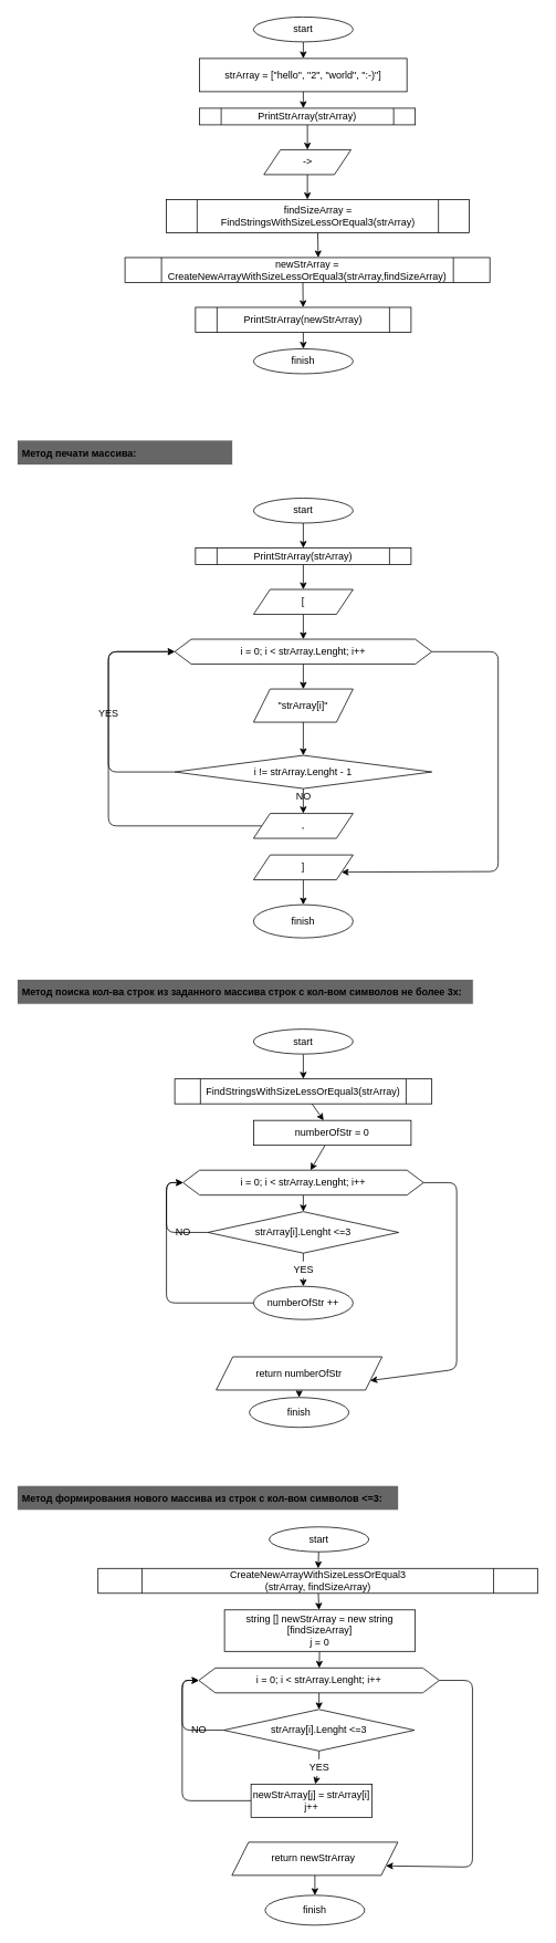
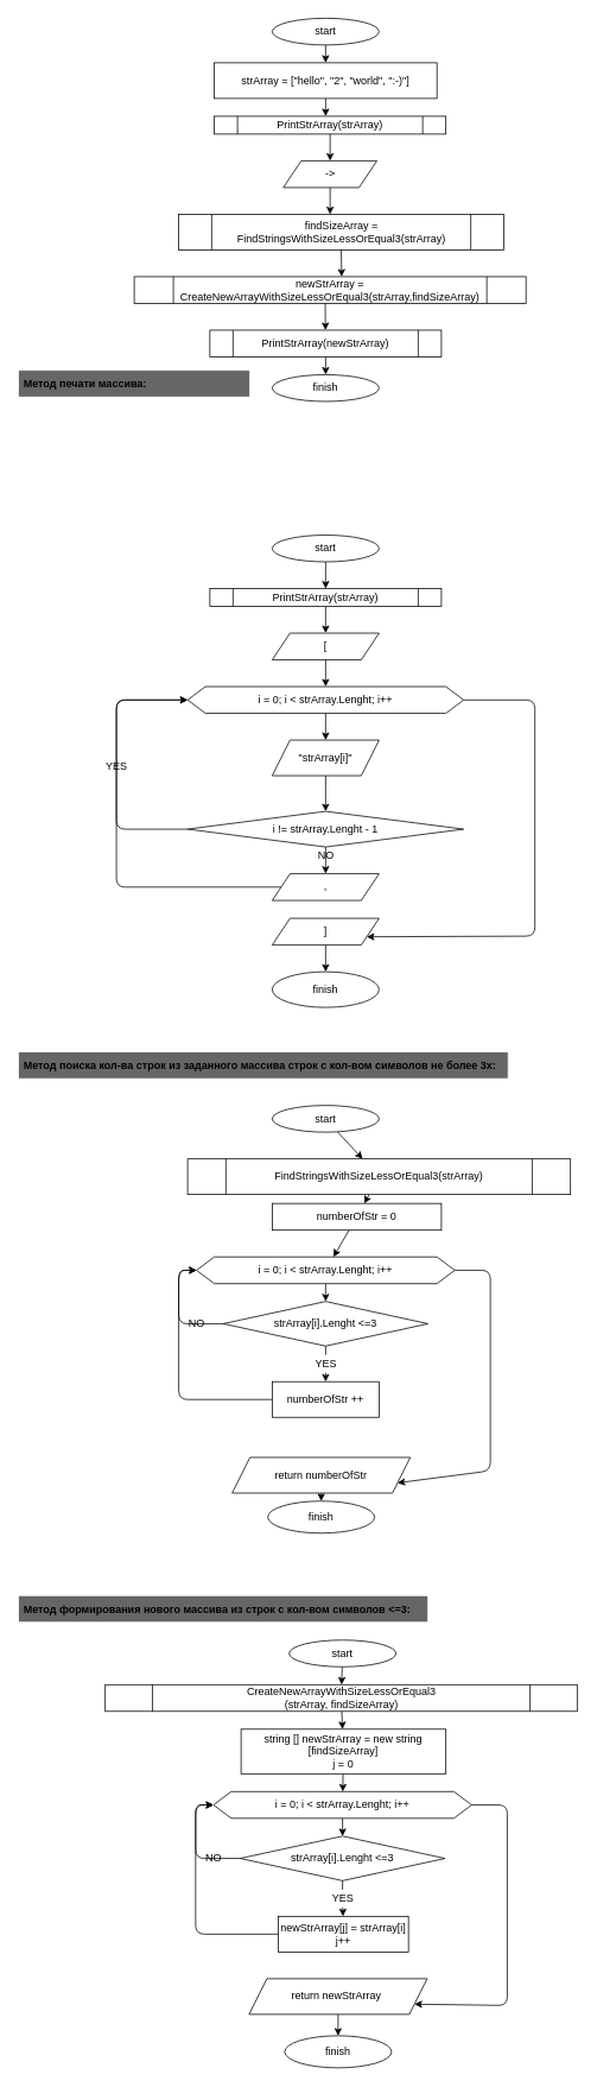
- <mxCell id="18" value="Метод печати массива:" style="text;strokeColor=#FFFFFF;fillColor=#666666;align=left;verticalAlign=middle;spacingLeft=4;spacingRight=4;overflow=hidden;points=[[0,0.5],[1,0.5]];portConstraint=eastwest;rotatable=0;fontStyle=1" vertex="1" parent="1"><mxGeometry x="20" y="530" width="260" height="30" as="geometry" /></mxCell>
+ <mxCell id="18" value="Метод печати массива:" style="text;strokeColor=#FFFFFF;fillColor=#666666;align=left;verticalAlign=middle;spacingLeft=4;spacingRight=4;overflow=hidden;points=[[0,0.5],[1,0.5]];portConstraint=eastwest;rotatable=0;fontStyle=1" vertex="1" parent="1"><mxGeometry x="20" y="415" width="260" height="30" as="geometry" /></mxCell>
- <mxCell id="44" value="&lt;span&gt;FindStringsWithSizeLessOrEqual3(strArray)&lt;/span&gt;" style="shape=process;whiteSpace=wrap;html=1;backgroundOutline=1;" vertex="1" parent="1"><mxGeometry x="210" y="1300" width="310" height="30" as="geometry" /></mxCell>
+ <mxCell id="44" value="&lt;span&gt;FindStringsWithSizeLessOrEqual3(strArray)&lt;/span&gt;" style="shape=process;whiteSpace=wrap;html=1;backgroundOutline=1;" vertex="1" parent="1"><mxGeometry x="210" y="1300" width="430" height="40" as="geometry" /></mxCell>
- <mxCell id="54" value="&lt;span&gt;numberOfStr ++&lt;/span&gt;" style="ellipse;whiteSpace=wrap;html=1;" vertex="1" parent="1"><mxGeometry x="305" y="1550" width="120" height="40" as="geometry" /></mxCell>
+ <mxCell id="54" value="&lt;span&gt;numberOfStr ++&lt;/span&gt;" style="whiteSpace=wrap;html=1;" vertex="1" parent="1"><mxGeometry x="305" y="1550" width="120" height="40" as="geometry" /></mxCell>
- <mxCell id="75" value="newStrArray[j] = strArray[i]&lt;br&gt;j++" style="whiteSpace=wrap;html=1;" vertex="1" parent="1"><mxGeometry x="302" y="2150" width="146" height="40" as="geometry" /></mxCell>
+ <mxCell id="75" value="newStrArray[j] = strArray[i]&lt;br&gt;j++" style="whiteSpace=wrap;html=1;" vertex="1" parent="1"><mxGeometry x="312" y="2150" width="146" height="40" as="geometry" /></mxCell>
